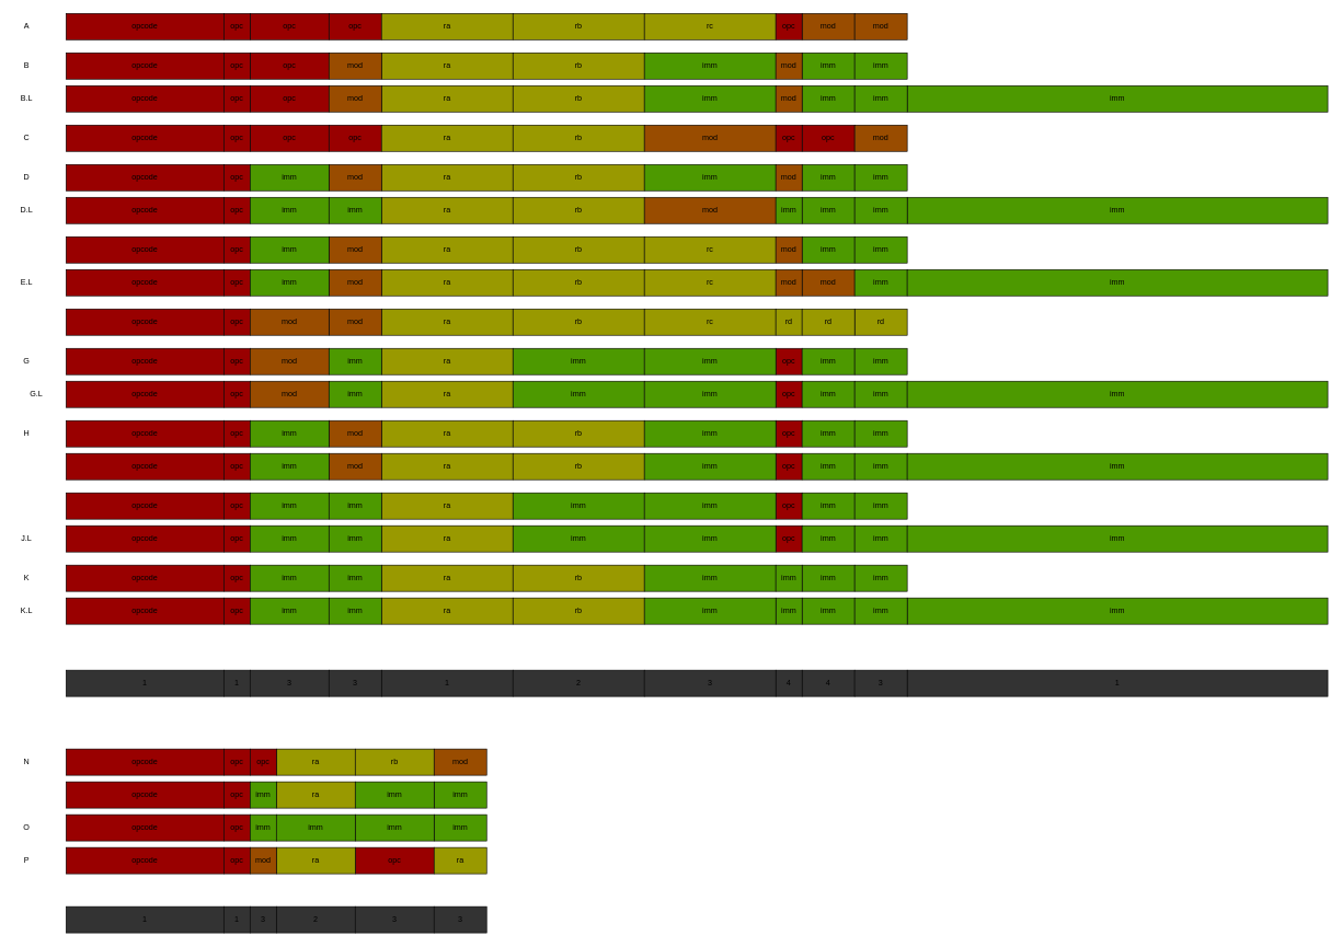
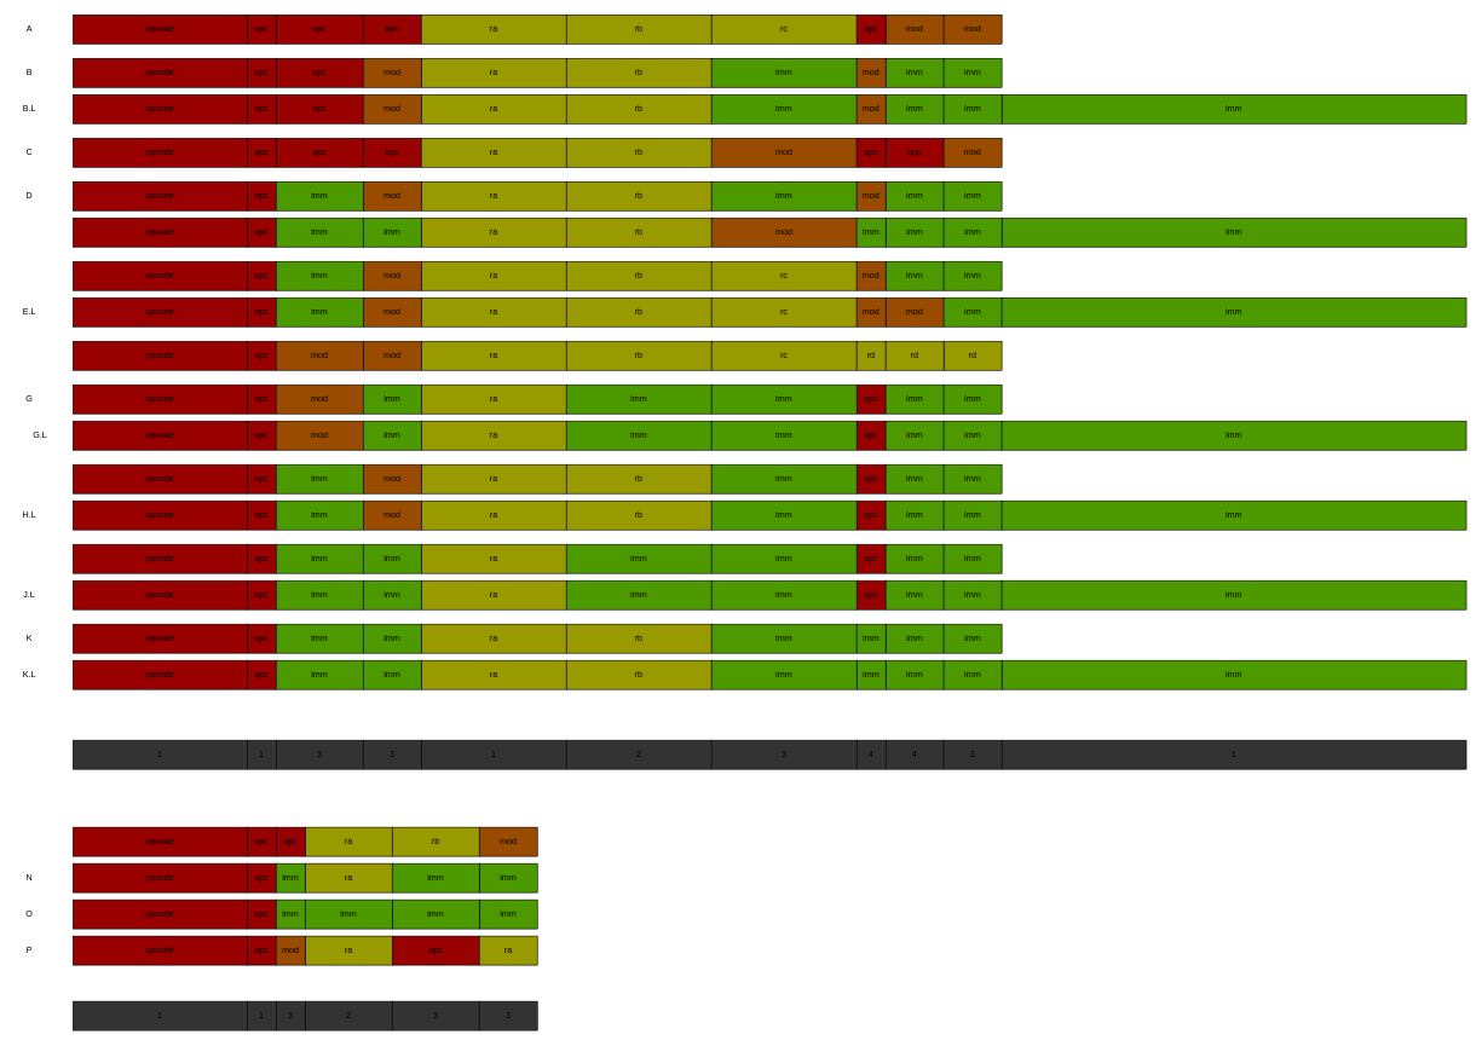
- <mxCell id="52" value="D.L" style="text;html=1;strokeColor=none;fillColor=none;align=center;verticalAlign=middle;whiteSpace=wrap;rounded=0;" parent="1" vertex="1"><mxGeometry x="20" y="300" width="40" height="40" as="geometry" /></mxCell>
- <mxCell id="125" value="H" style="text;html=1;strokeColor=none;fillColor=none;align=center;verticalAlign=middle;whiteSpace=wrap;rounded=0;" parent="1" vertex="1"><mxGeometry x="20" y="640" width="40" height="40" as="geometry" /></mxCell>
+ <mxCell id="136" value="H.L" style="text;html=1;strokeColor=none;fillColor=none;align=center;verticalAlign=middle;whiteSpace=wrap;rounded=0;" parent="1" vertex="1"><mxGeometry x="20" y="690" width="40" height="40" as="geometry" /></mxCell>
- <mxCell id="211" value="N" style="text;html=1;strokeColor=none;fillColor=none;align=center;verticalAlign=middle;whiteSpace=wrap;rounded=0;" parent="1" vertex="1"><mxGeometry x="20" y="1140" width="40" height="40" as="geometry" /></mxCell>
+ <mxCell id="211" value="N" style="text;html=1;strokeColor=none;fillColor=none;align=center;verticalAlign=middle;whiteSpace=wrap;rounded=0;" parent="1" vertex="1"><mxGeometry x="20" y="1190" width="40" height="40" as="geometry" /></mxCell>
